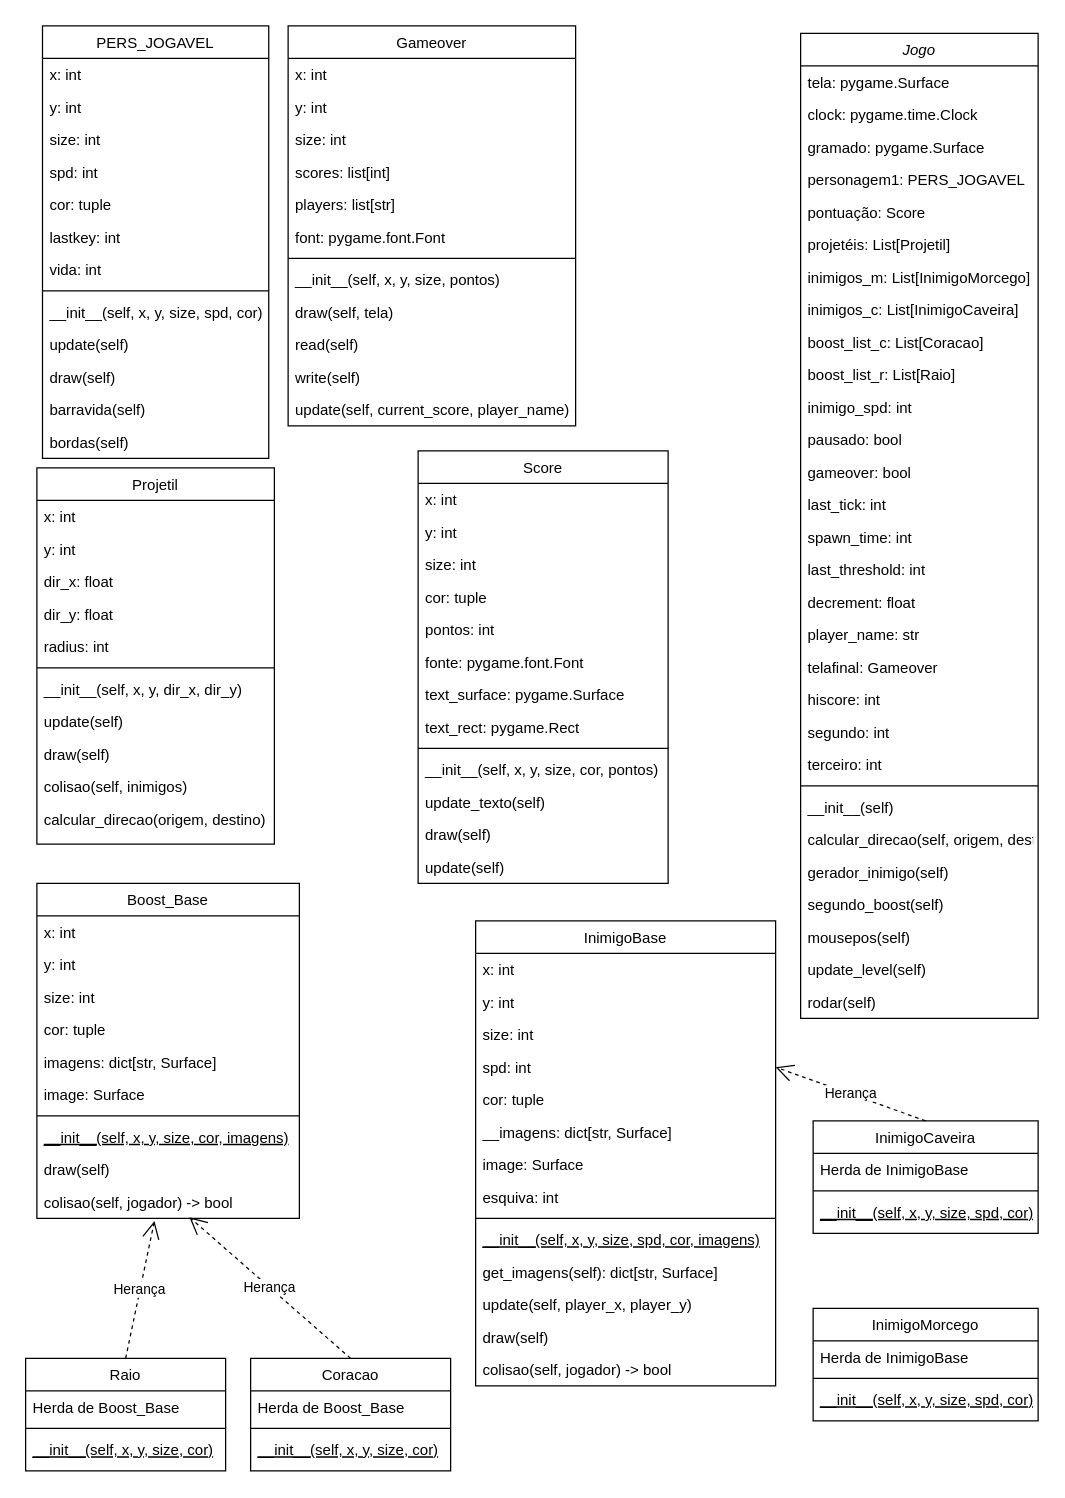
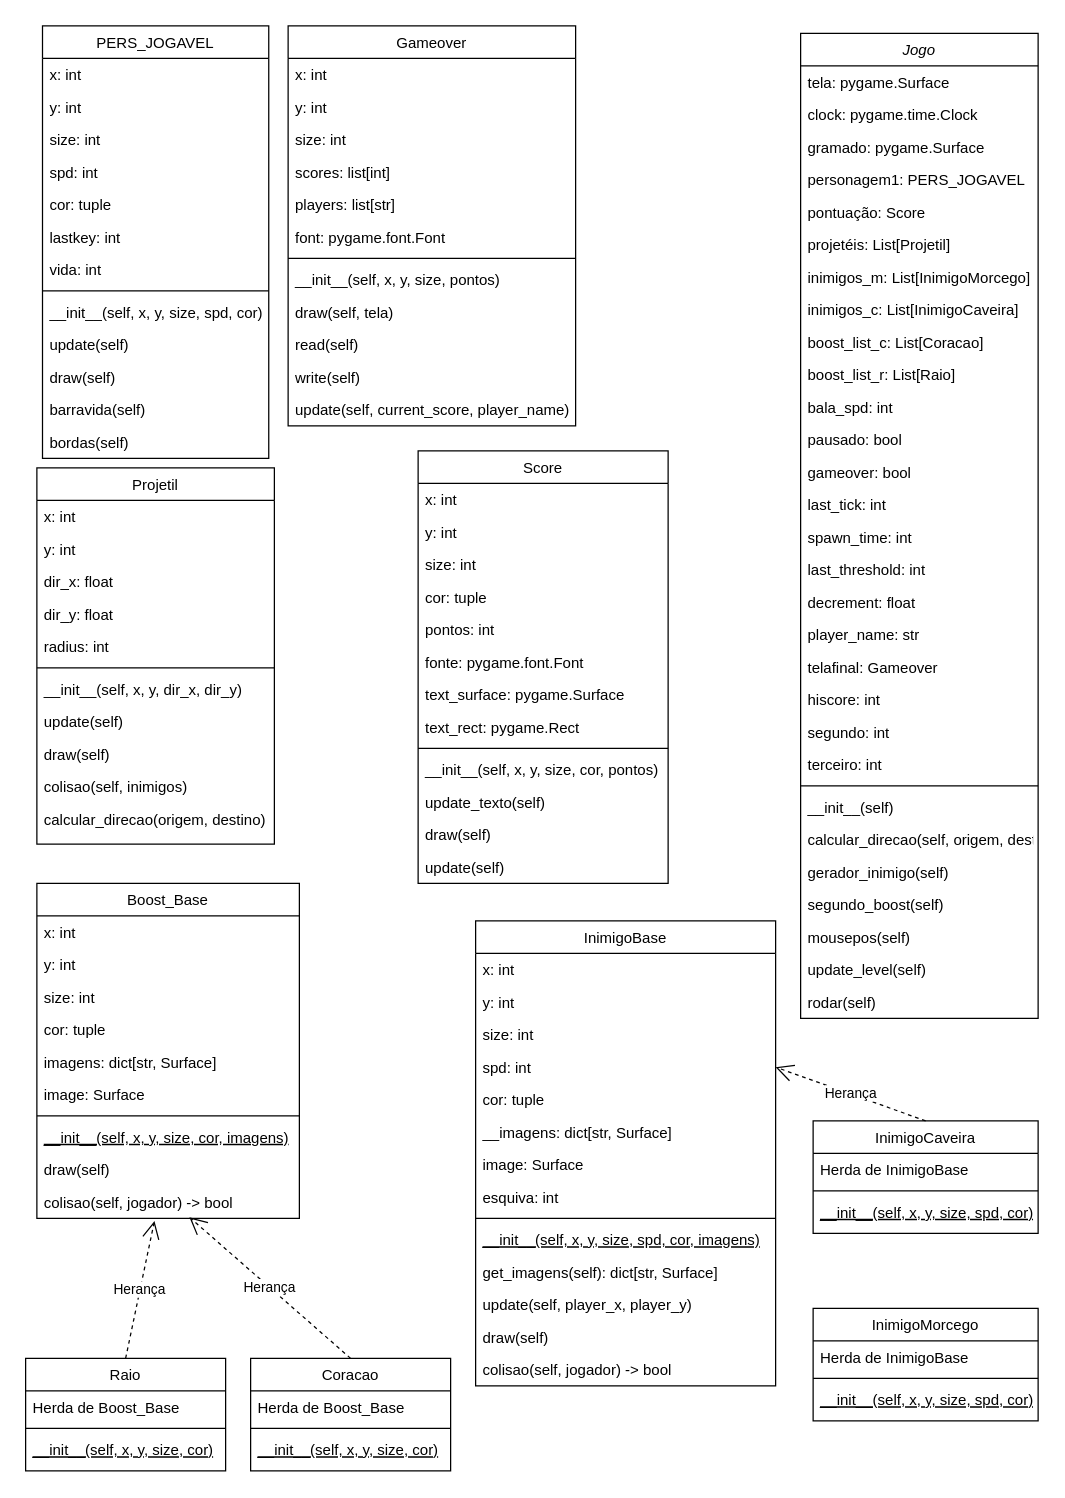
- <mxCell id="13" value="inimigo_spd: int" style="text;align=left;verticalAlign=top;spacingLeft=4;spacingRight=4;overflow=hidden;rotatable=0;points=[[0,0.5],[1,0.5]];portConstraint=eastwest;rounded=0;shadow=0;html=0;" vertex="1" parent="2"><mxGeometry y="286" width="190" height="26" as="geometry" /></mxCell>
+ <mxCell id="13" value="bala_spd: int" style="text;align=left;verticalAlign=top;spacingLeft=4;spacingRight=4;overflow=hidden;rotatable=0;points=[[0,0.5],[1,0.5]];portConstraint=eastwest;rounded=0;shadow=0;html=0;" vertex="1" parent="2"><mxGeometry y="286" width="190" height="26" as="geometry" /></mxCell>
